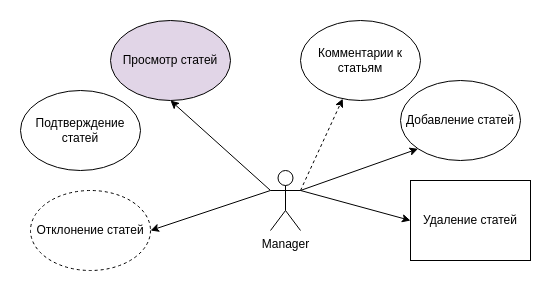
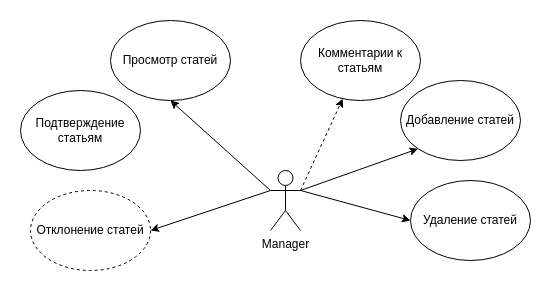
- <mxCell id="8" value="Просмотр статей" style="ellipse;whiteSpace=wrap;html=1;fillColor=#e1d5e7;" vertex="1" parent="1"><mxGeometry x="110" y="20" width="120" height="80" as="geometry" /></mxCell>
+ <mxCell id="8" value="Просмотр статей" style="ellipse;whiteSpace=wrap;html=1;" vertex="1" parent="1"><mxGeometry x="110" y="20" width="120" height="80" as="geometry" /></mxCell>
- <mxCell id="10" value="Подтверждение статей" style="ellipse;whiteSpace=wrap;html=1;" vertex="1" parent="1"><mxGeometry x="20" y="90" width="120" height="80" as="geometry" /></mxCell>
+ <mxCell id="10" value="Подтверждение статьям" style="ellipse;whiteSpace=wrap;html=1;" vertex="1" parent="1"><mxGeometry x="20" y="90" width="120" height="80" as="geometry" /></mxCell>
- <mxCell id="12" value="Удаление статей" style="whiteSpace=wrap;html=1;rounded=0;" vertex="1" parent="1"><mxGeometry x="410" y="180" width="120" height="80" as="geometry" /></mxCell>
+ <mxCell id="12" value="Удаление статей" style="ellipse;whiteSpace=wrap;html=1;" vertex="1" parent="1"><mxGeometry x="410" y="180" width="120" height="80" as="geometry" /></mxCell>
